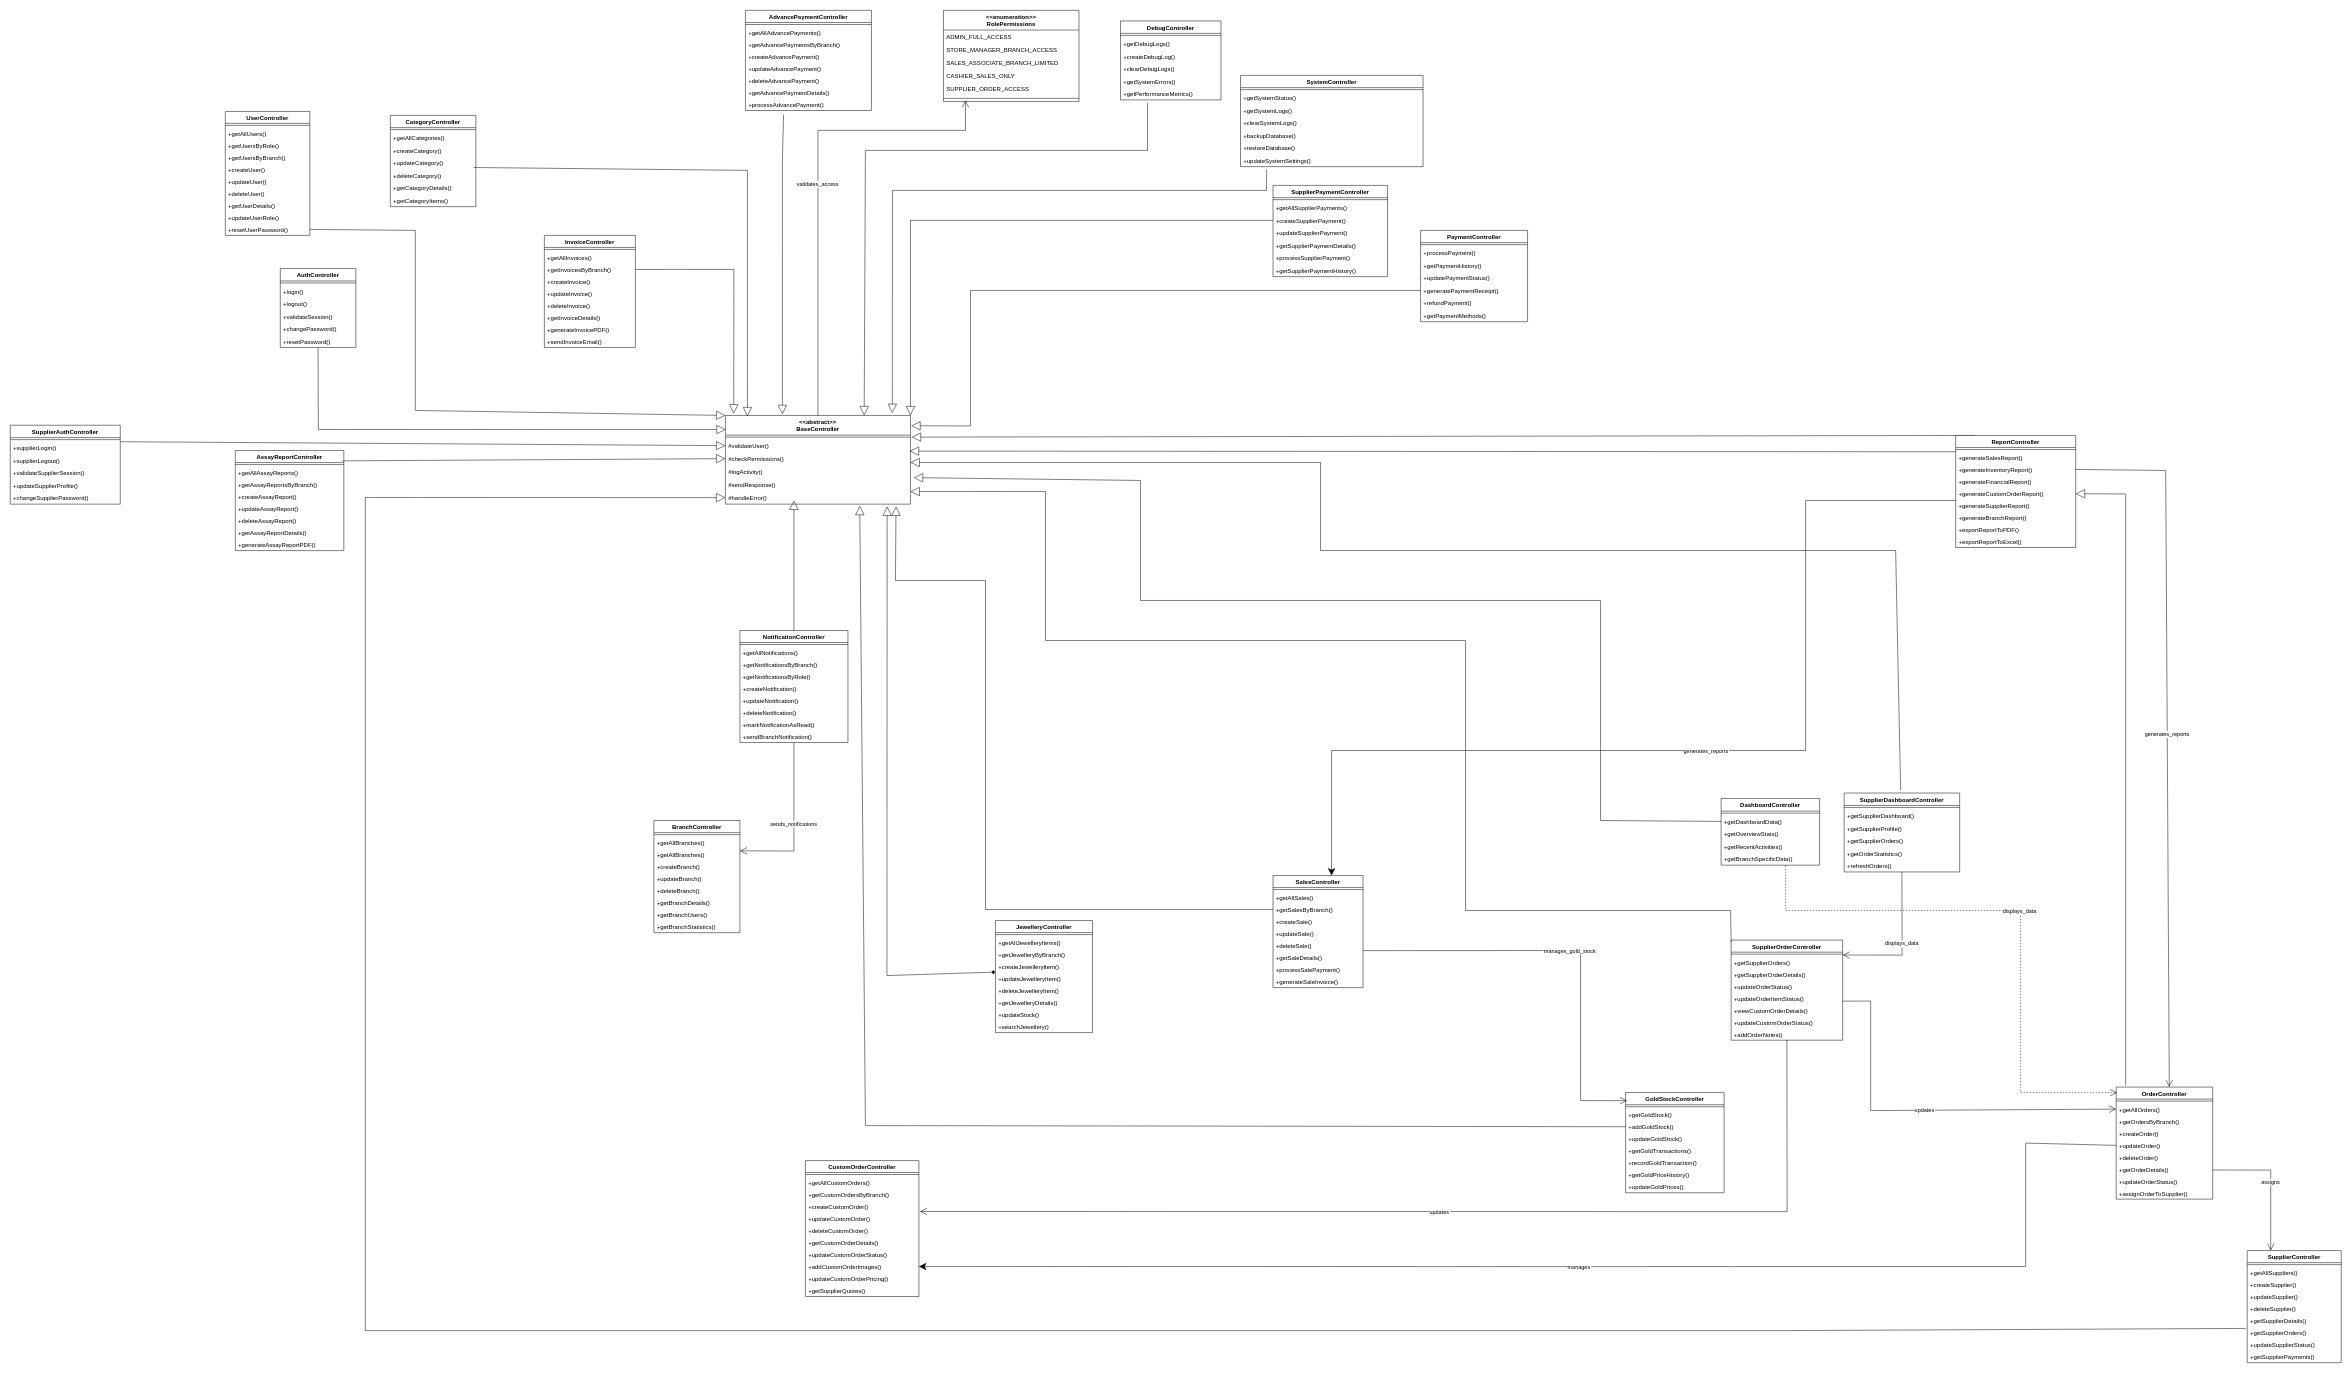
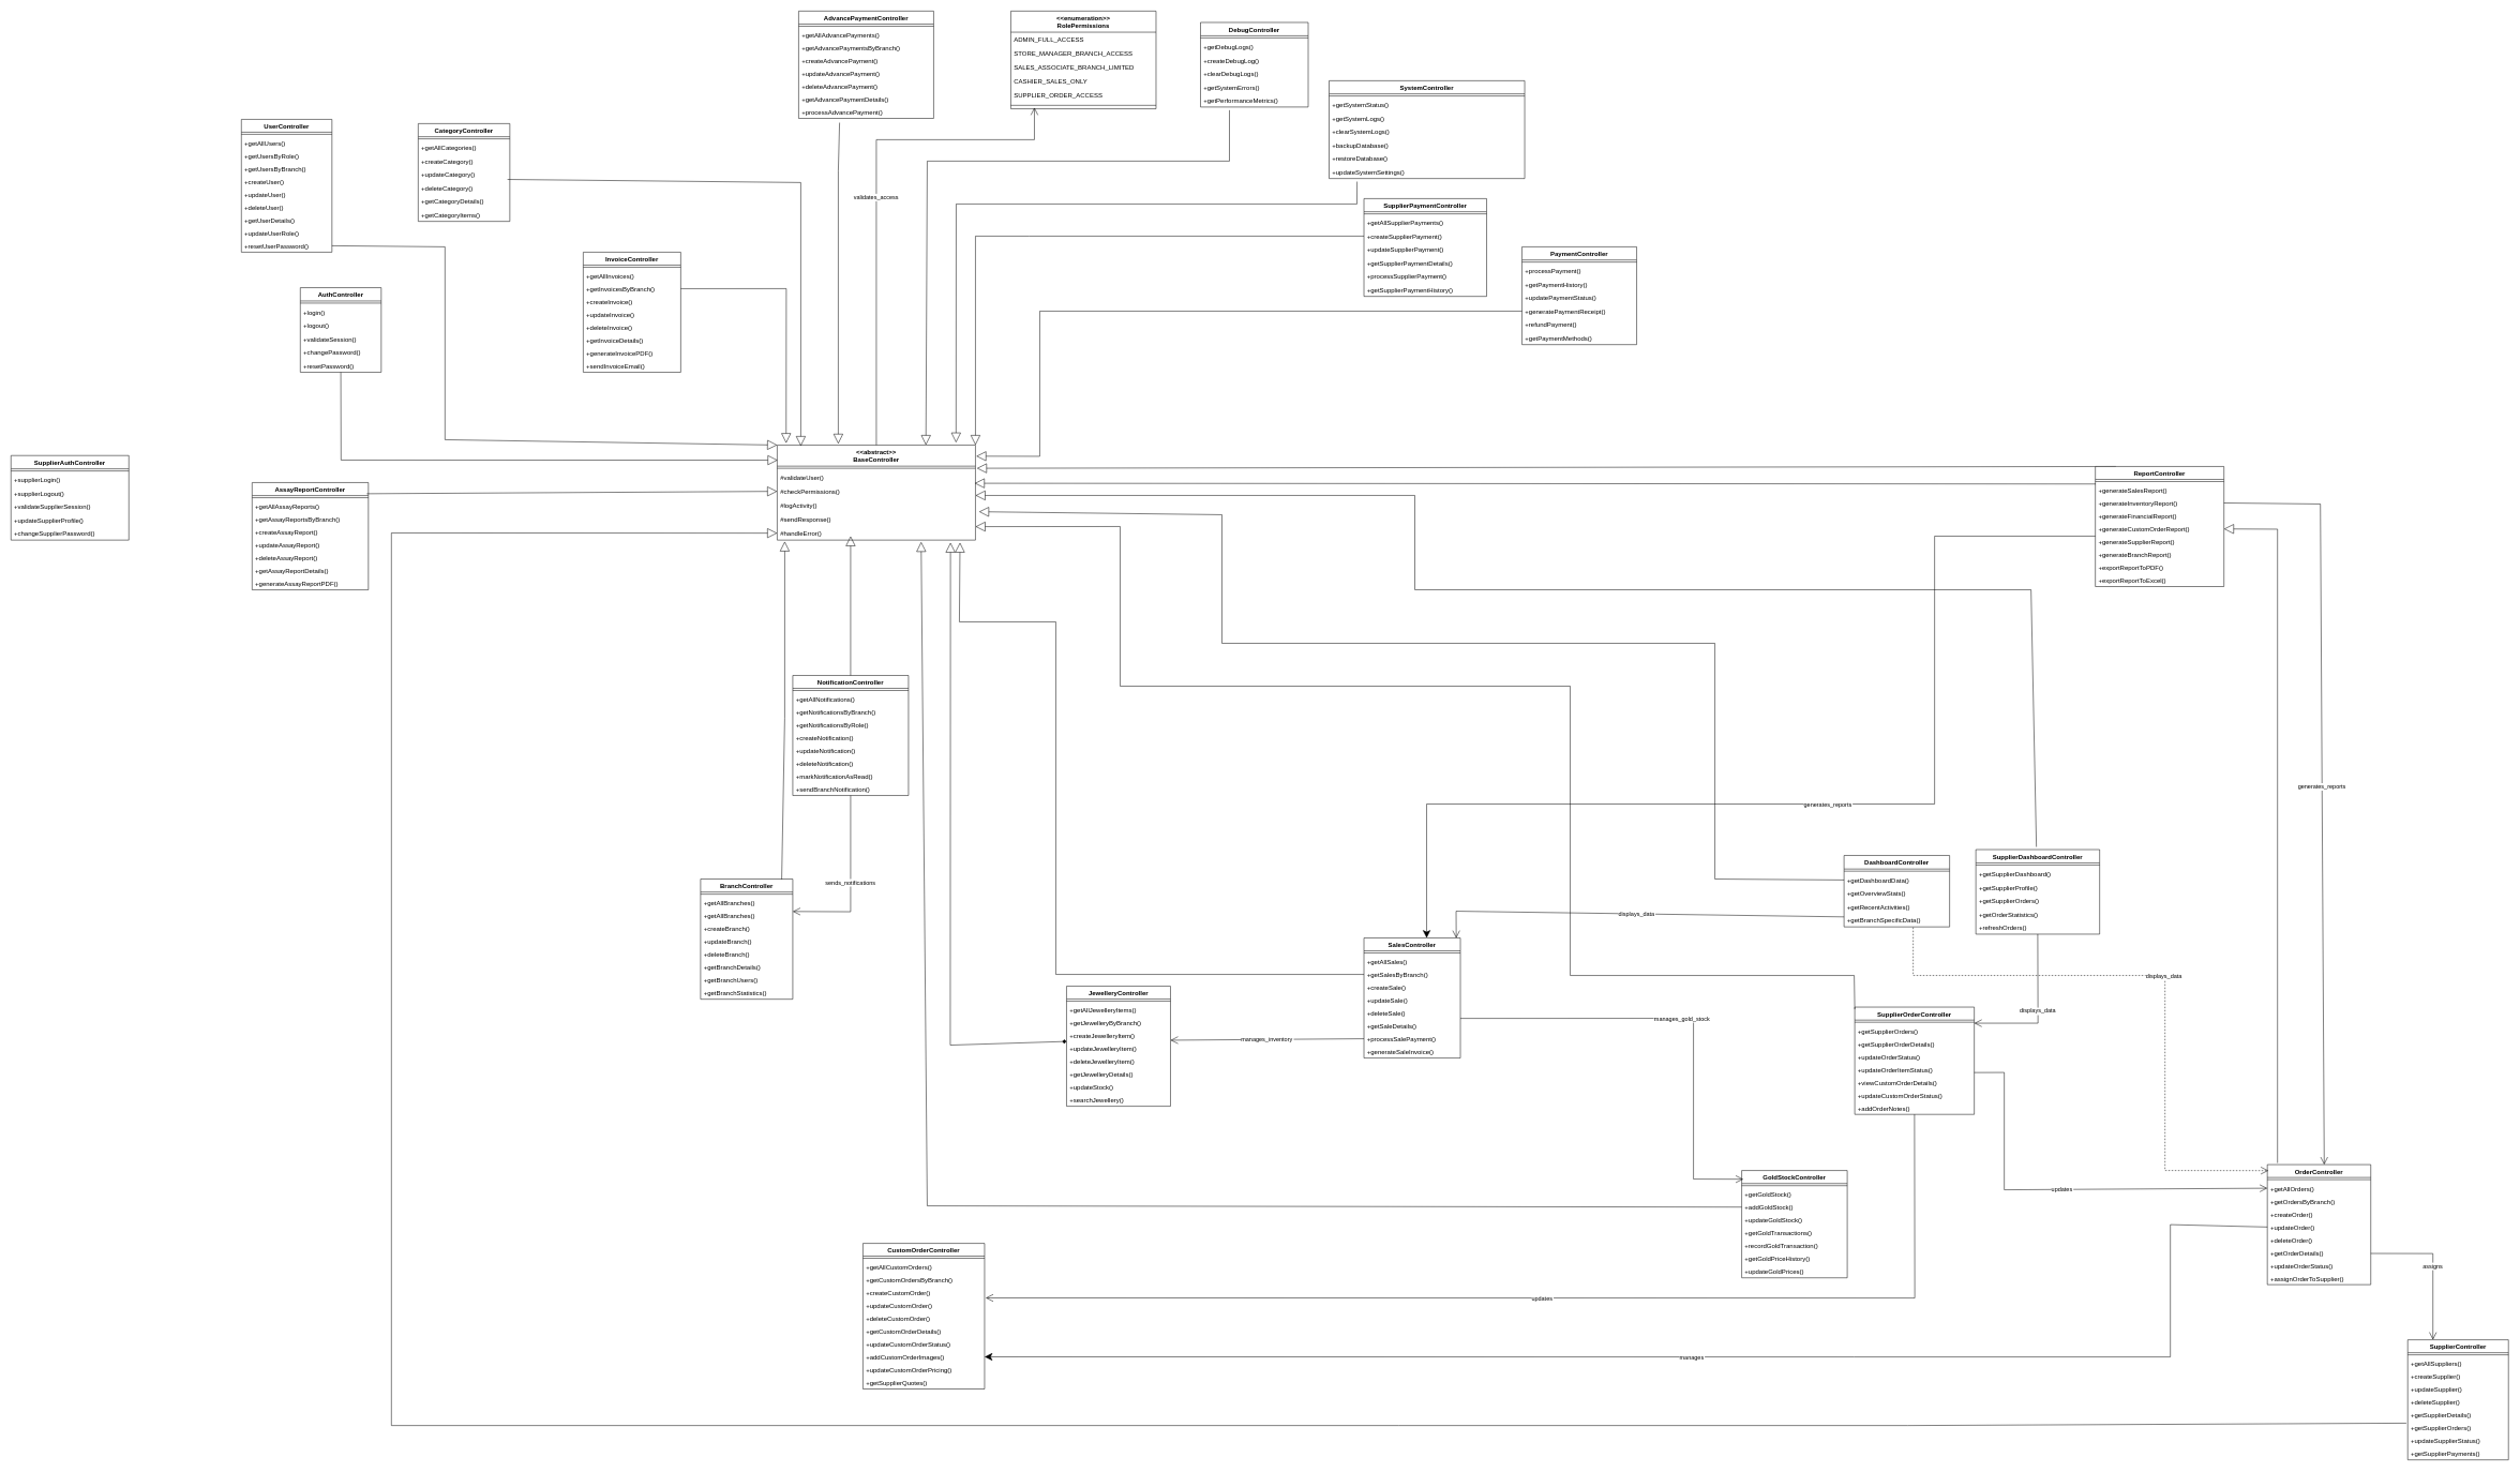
- <mxCell id="212" value="" style="startArrow=block;startSize=16;startFill=0;endArrow=none;exitX=0;exitY=0.5;rounded=0;exitDx=0;exitDy=0;entryX=1.002;entryY=0.007;entryDx=0;entryDy=0;entryPerimeter=0;" parent="1" source="4" target="18" edge="1"><mxGeometry relative="1" as="geometry"><mxPoint x="140" y="969" as="targetPoint" /></mxGeometry></mxCell>
+ <mxCell id="225" value="" style="startArrow=block;startSize=16;startFill=0;endArrow=none;exitX=0.038;exitY=1.095;rounded=0;exitDx=0;exitDy=0;entryX=0.88;entryY=0.003;entryDx=0;entryDy=0;entryPerimeter=0;exitPerimeter=0;" parent="1" source="8" target="144" edge="1"><mxGeometry relative="1" as="geometry"><Array as="points"><mxPoint x="1464" y="1340" /></Array><mxPoint x="1440" y="1570" as="targetPoint" /></mxGeometry></mxCell>
+ <mxCell id="242" value="displays_data" style="startArrow=none;endArrow=open;endSize=12;exitX=0;exitY=0.86;entryX=0.957;entryY=0.001;rounded=0;entryDx=0;entryDy=0;entryPerimeter=0;" parent="1" source="23" target="94" edge="1"><mxGeometry relative="1" as="geometry"><Array as="points"><mxPoint x="2717" y="1700" /></Array></mxGeometry></mxCell>
+ <mxCell id="237" value="manages_inventory" style="startArrow=none;endArrow=open;endSize=12;exitX=0;exitY=0.5;entryX=1;entryY=0.45;rounded=0;exitDx=0;exitDy=0;" parent="1" source="102" target="67" edge="1"><mxGeometry relative="1" as="geometry" /></mxCell>
